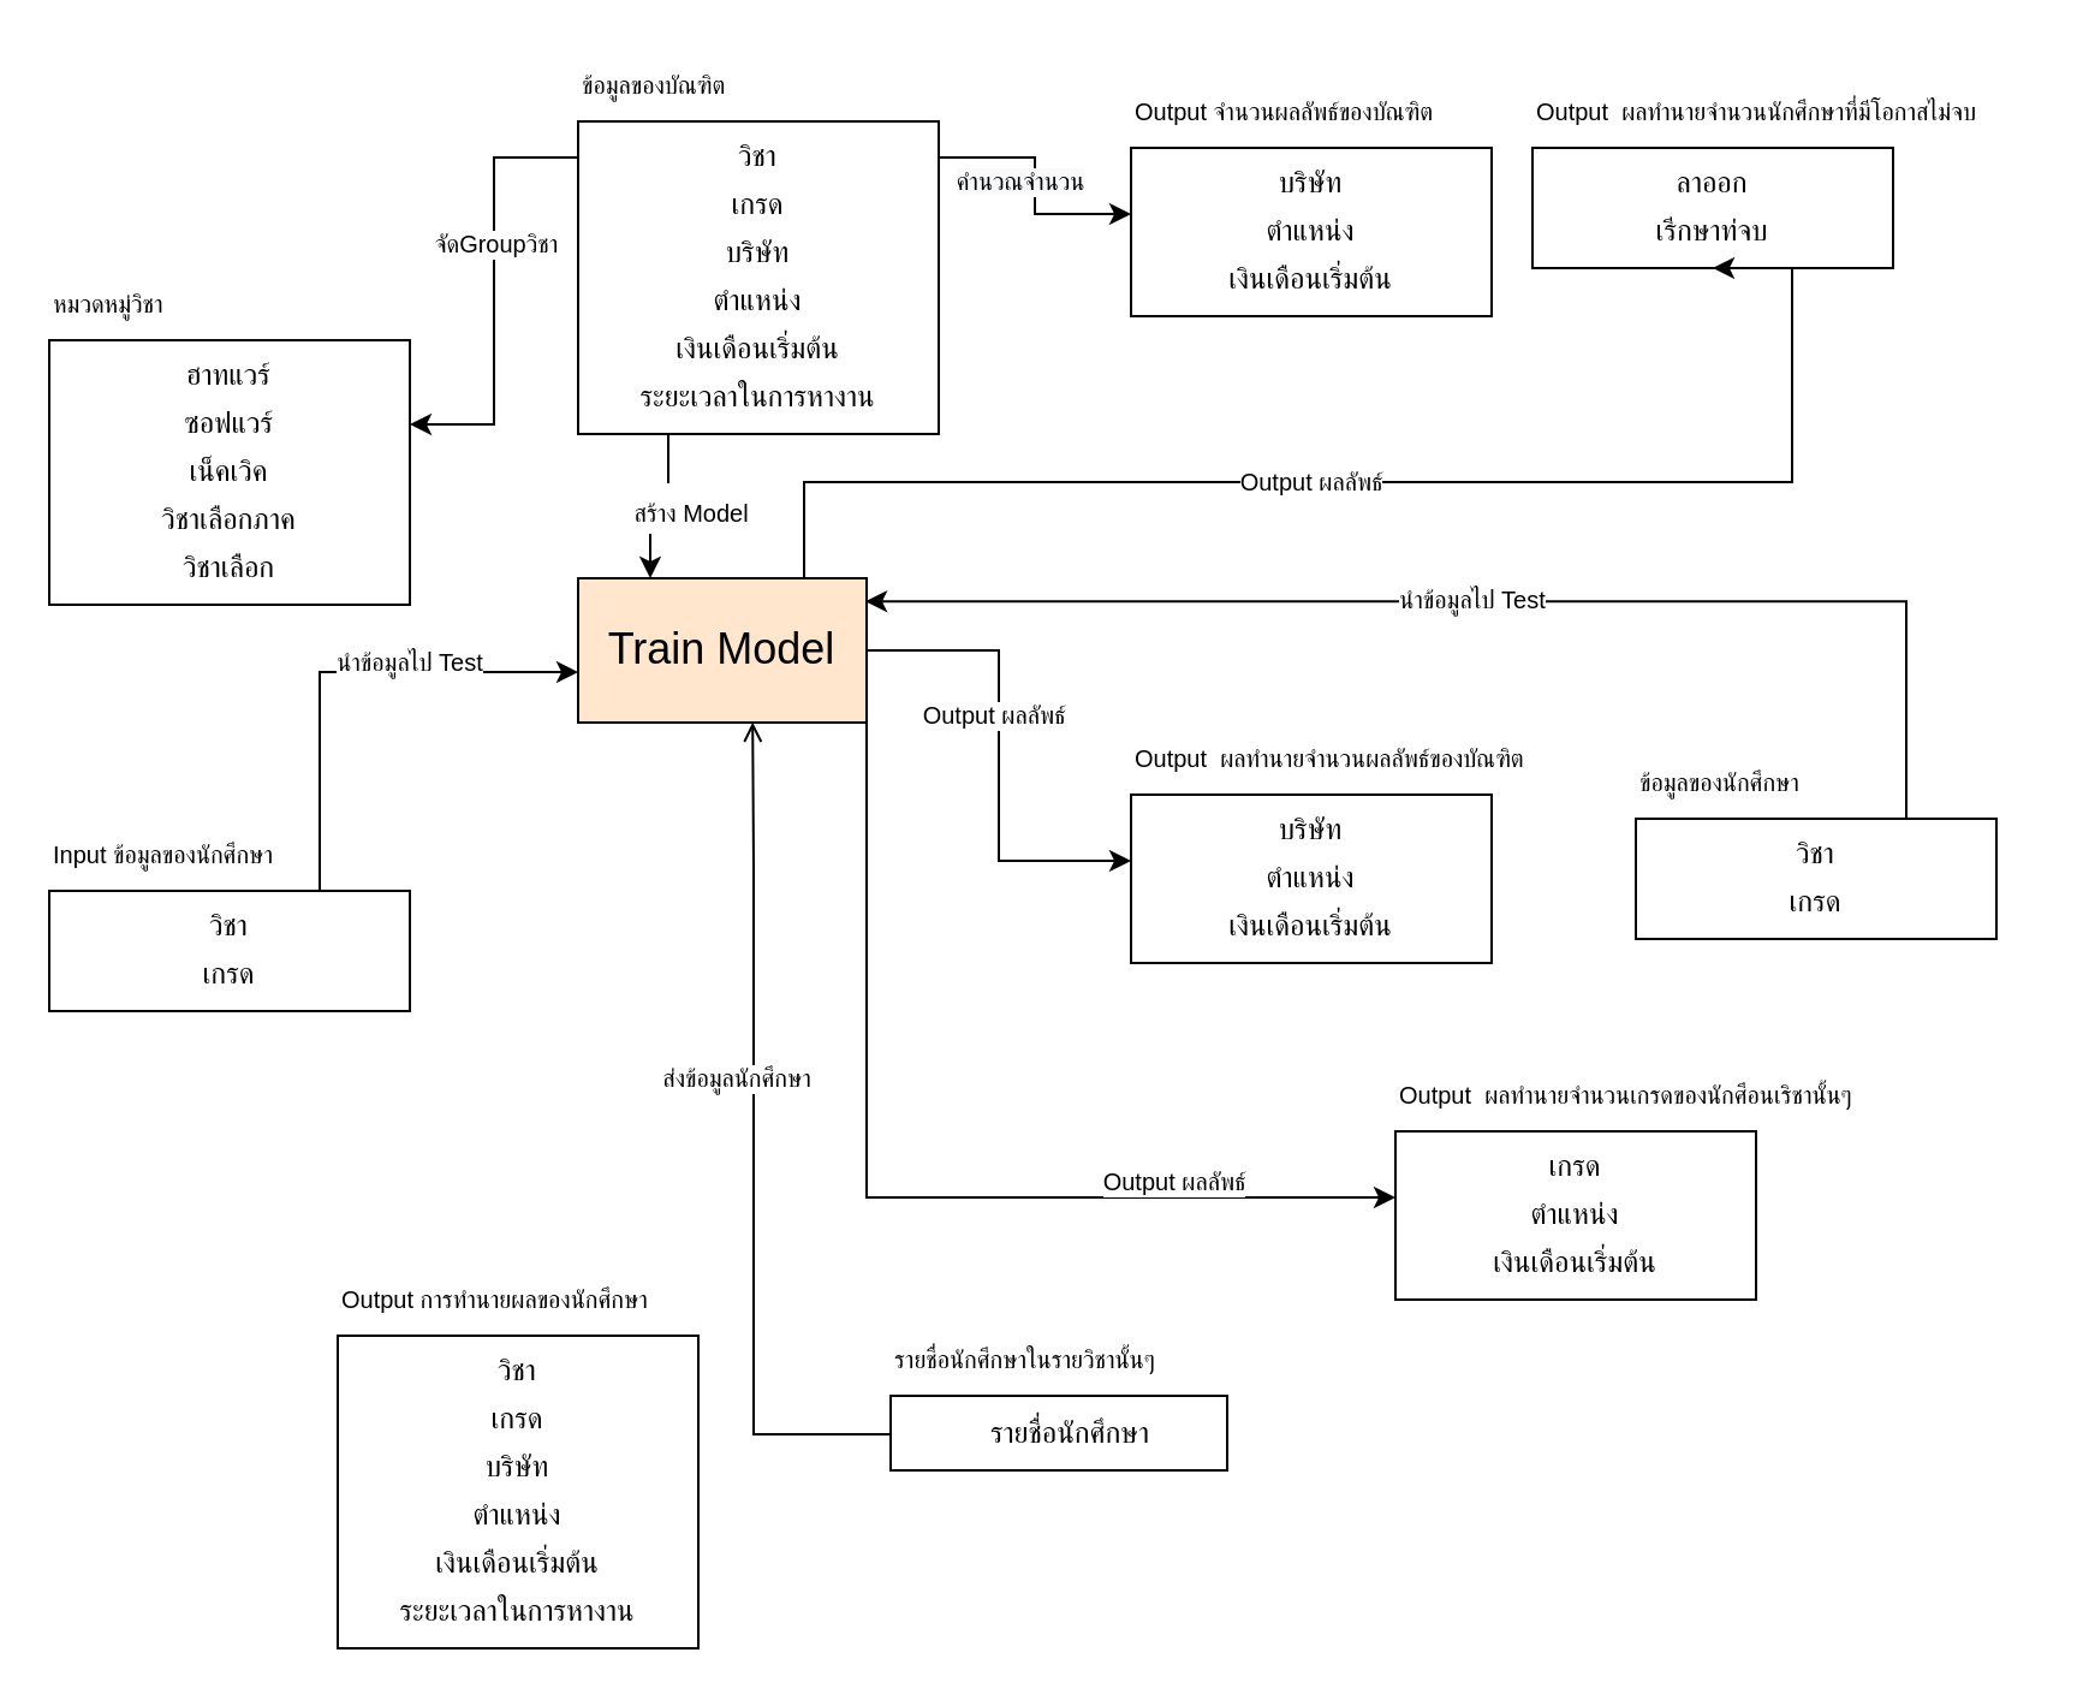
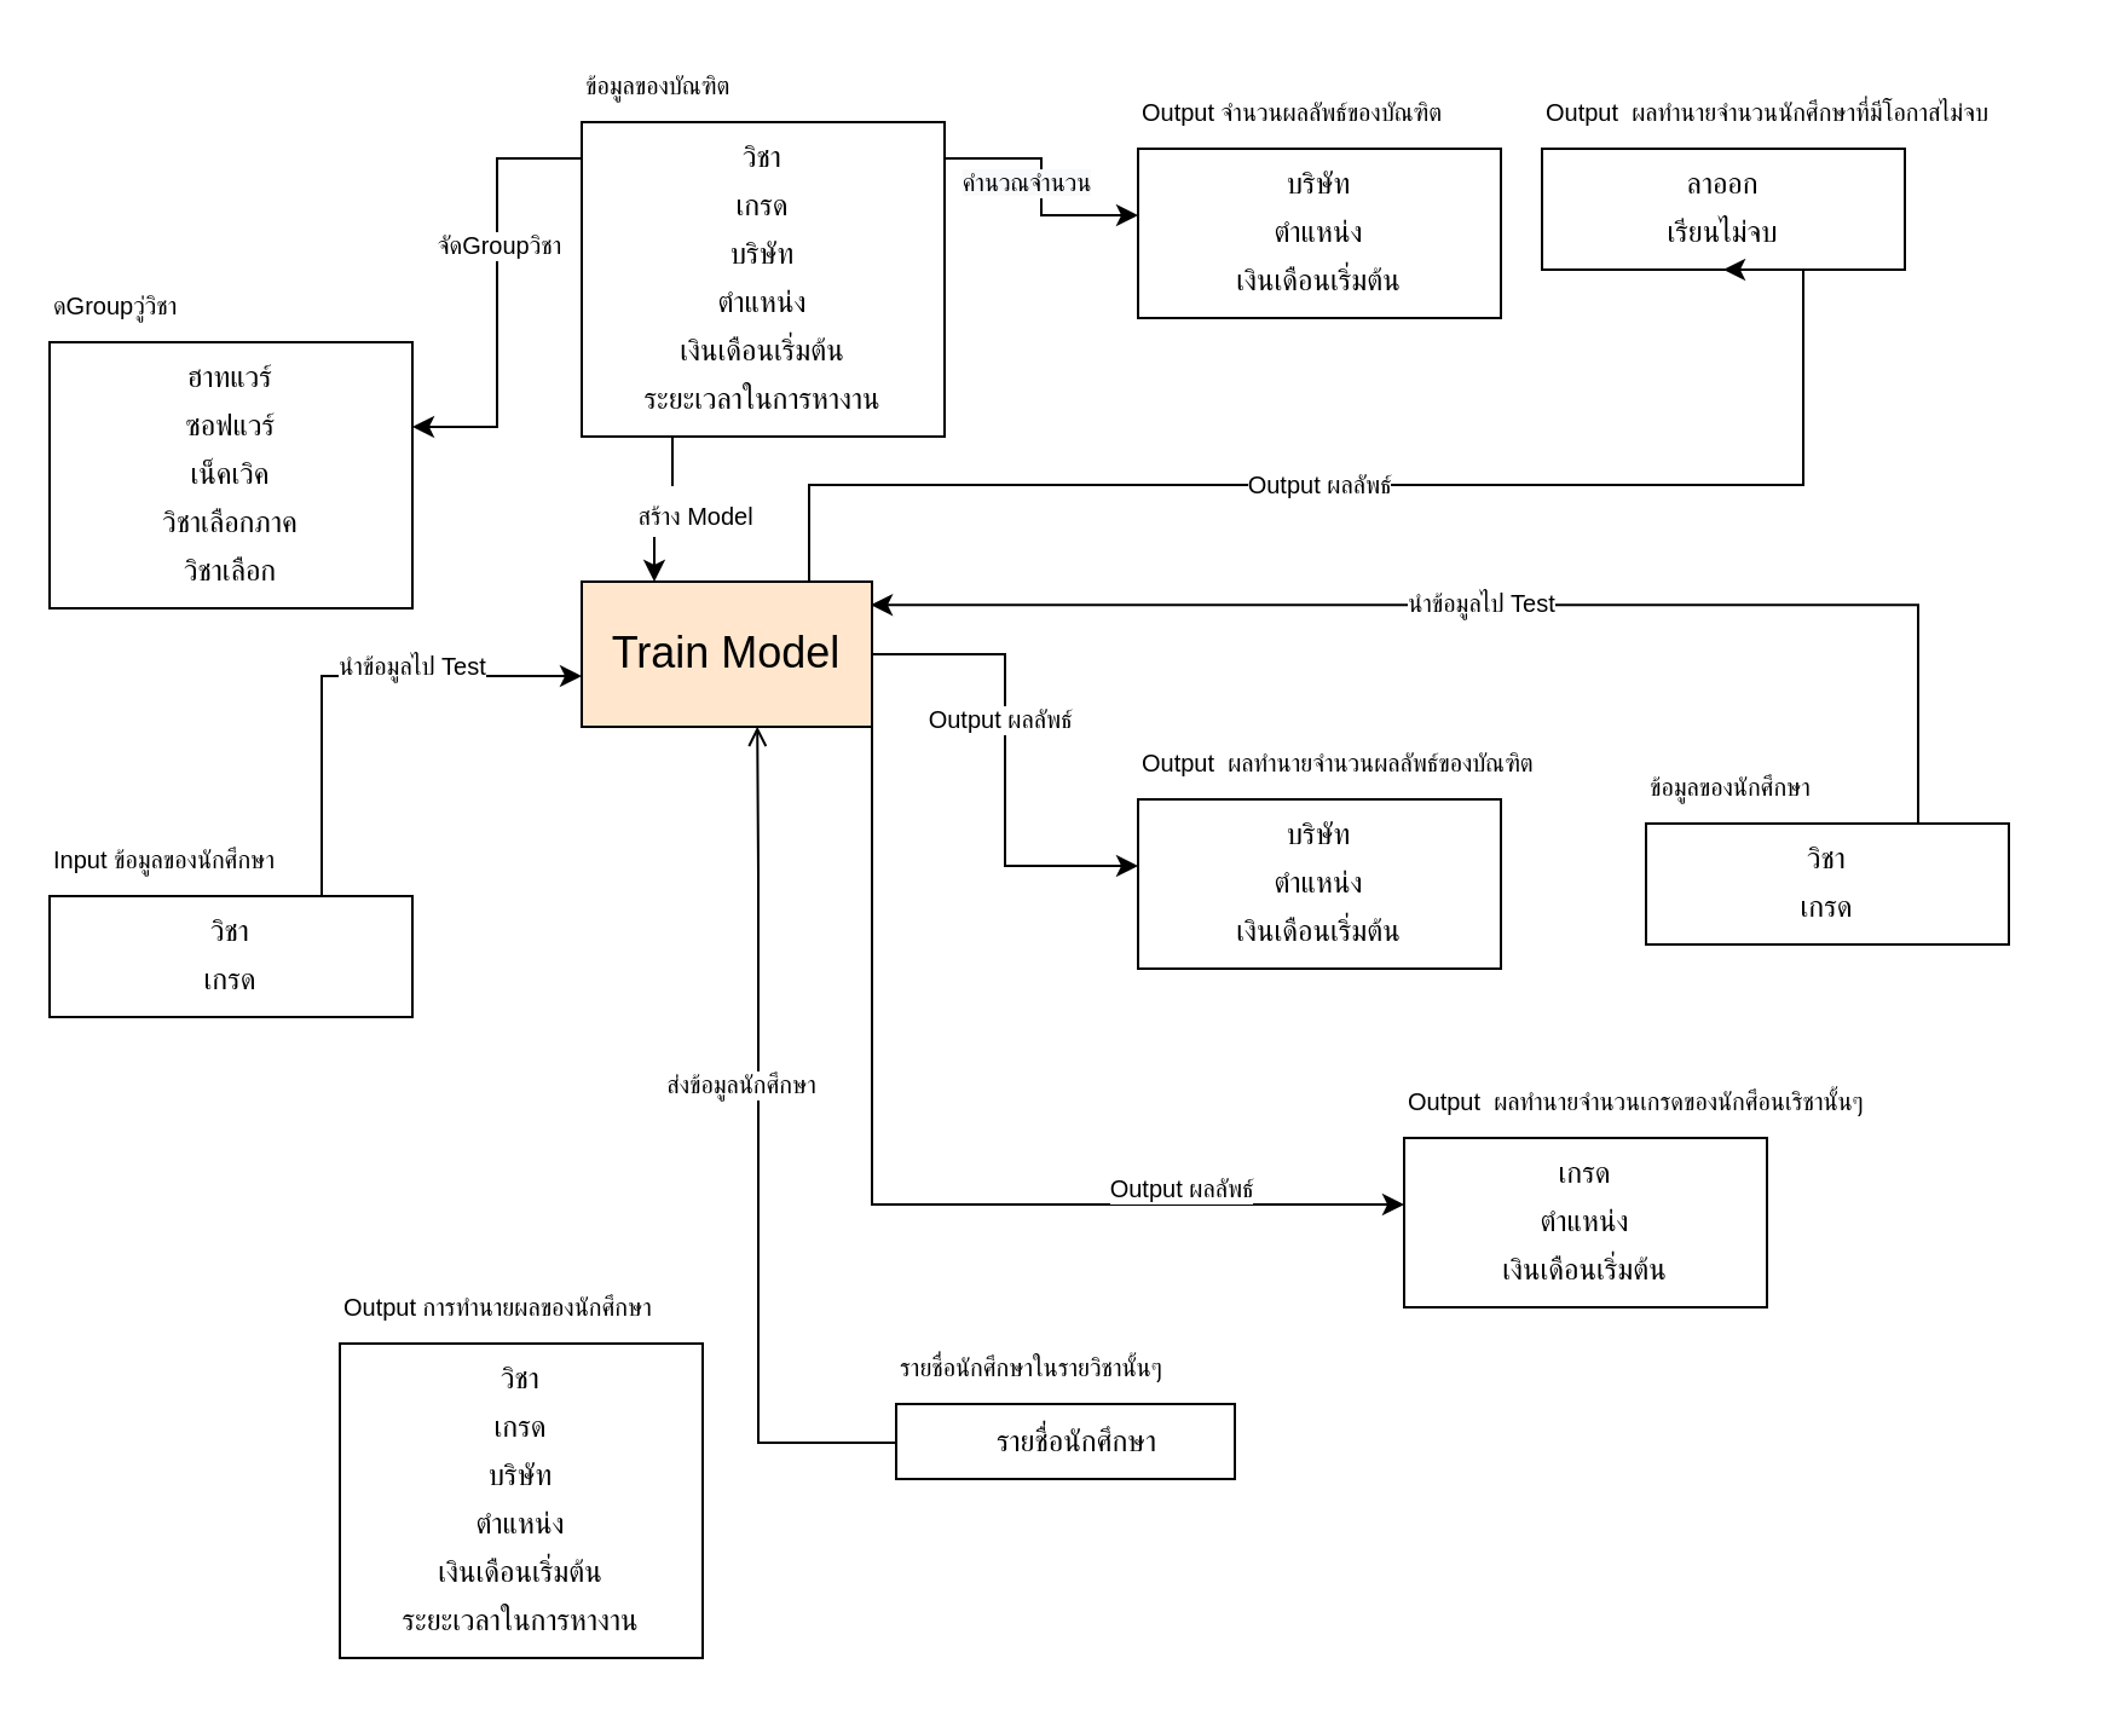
- <mxCell id="56" value="เรีกษาท่จบ" style="text;html=1;strokeColor=none;fillColor=none;align=center;verticalAlign=middle;whiteSpace=wrap;rounded=0;" vertex="1" parent="53"><mxGeometry y="50" width="150" height="30" as="geometry" /></mxCell>
+ <mxCell id="56" value="เรียนไม่จบ" style="text;html=1;strokeColor=none;fillColor=none;align=center;verticalAlign=middle;whiteSpace=wrap;rounded=0;" vertex="1" parent="53"><mxGeometry y="50" width="150" height="30" as="geometry" /></mxCell>
- <mxCell id="17" value="&lt;font style=&quot;font-size: 10px&quot;&gt;หมวดหมู่วิชา&lt;/font&gt;" style="text;html=1;strokeColor=none;fillColor=none;align=left;verticalAlign=middle;whiteSpace=wrap;rounded=0;" vertex="1" parent="11"><mxGeometry width="90" height="30" as="geometry" /></mxCell>
+ <mxCell id="17" value="&lt;font style=&quot;font-size: 10px&quot;&gt;ดGroupวู่วิชา&lt;/font&gt;" style="text;html=1;strokeColor=none;fillColor=none;align=left;verticalAlign=middle;whiteSpace=wrap;rounded=0;" vertex="1" parent="11"><mxGeometry width="90" height="30" as="geometry" /></mxCell>
